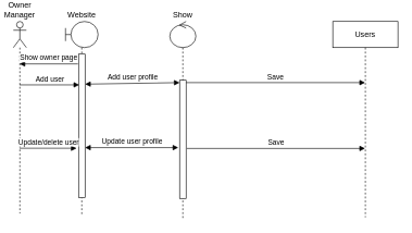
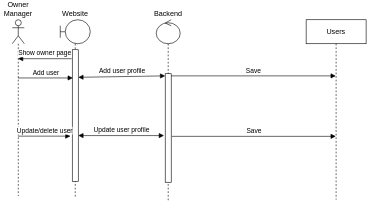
- <mxCell id="5" value="Show" style="shape=umlLifeline;participant=umlControl;perimeter=lifelinePerimeter;whiteSpace=wrap;html=1;container=1;collapsible=0;recursiveResize=0;verticalAlign=bottom;spacingTop=36;outlineConnect=0;labelPosition=center;verticalLabelPosition=top;align=center;" vertex="1" parent="1"><mxGeometry x="260" y="20" width="40" height="302" as="geometry" /></mxCell>
+ <mxCell id="5" value="Backend" style="shape=umlLifeline;participant=umlControl;perimeter=lifelinePerimeter;whiteSpace=wrap;html=1;container=1;collapsible=0;recursiveResize=0;verticalAlign=bottom;spacingTop=36;outlineConnect=0;labelPosition=center;verticalLabelPosition=top;align=center;" vertex="1" parent="1"><mxGeometry x="260" y="20" width="40" height="302" as="geometry" /></mxCell>
